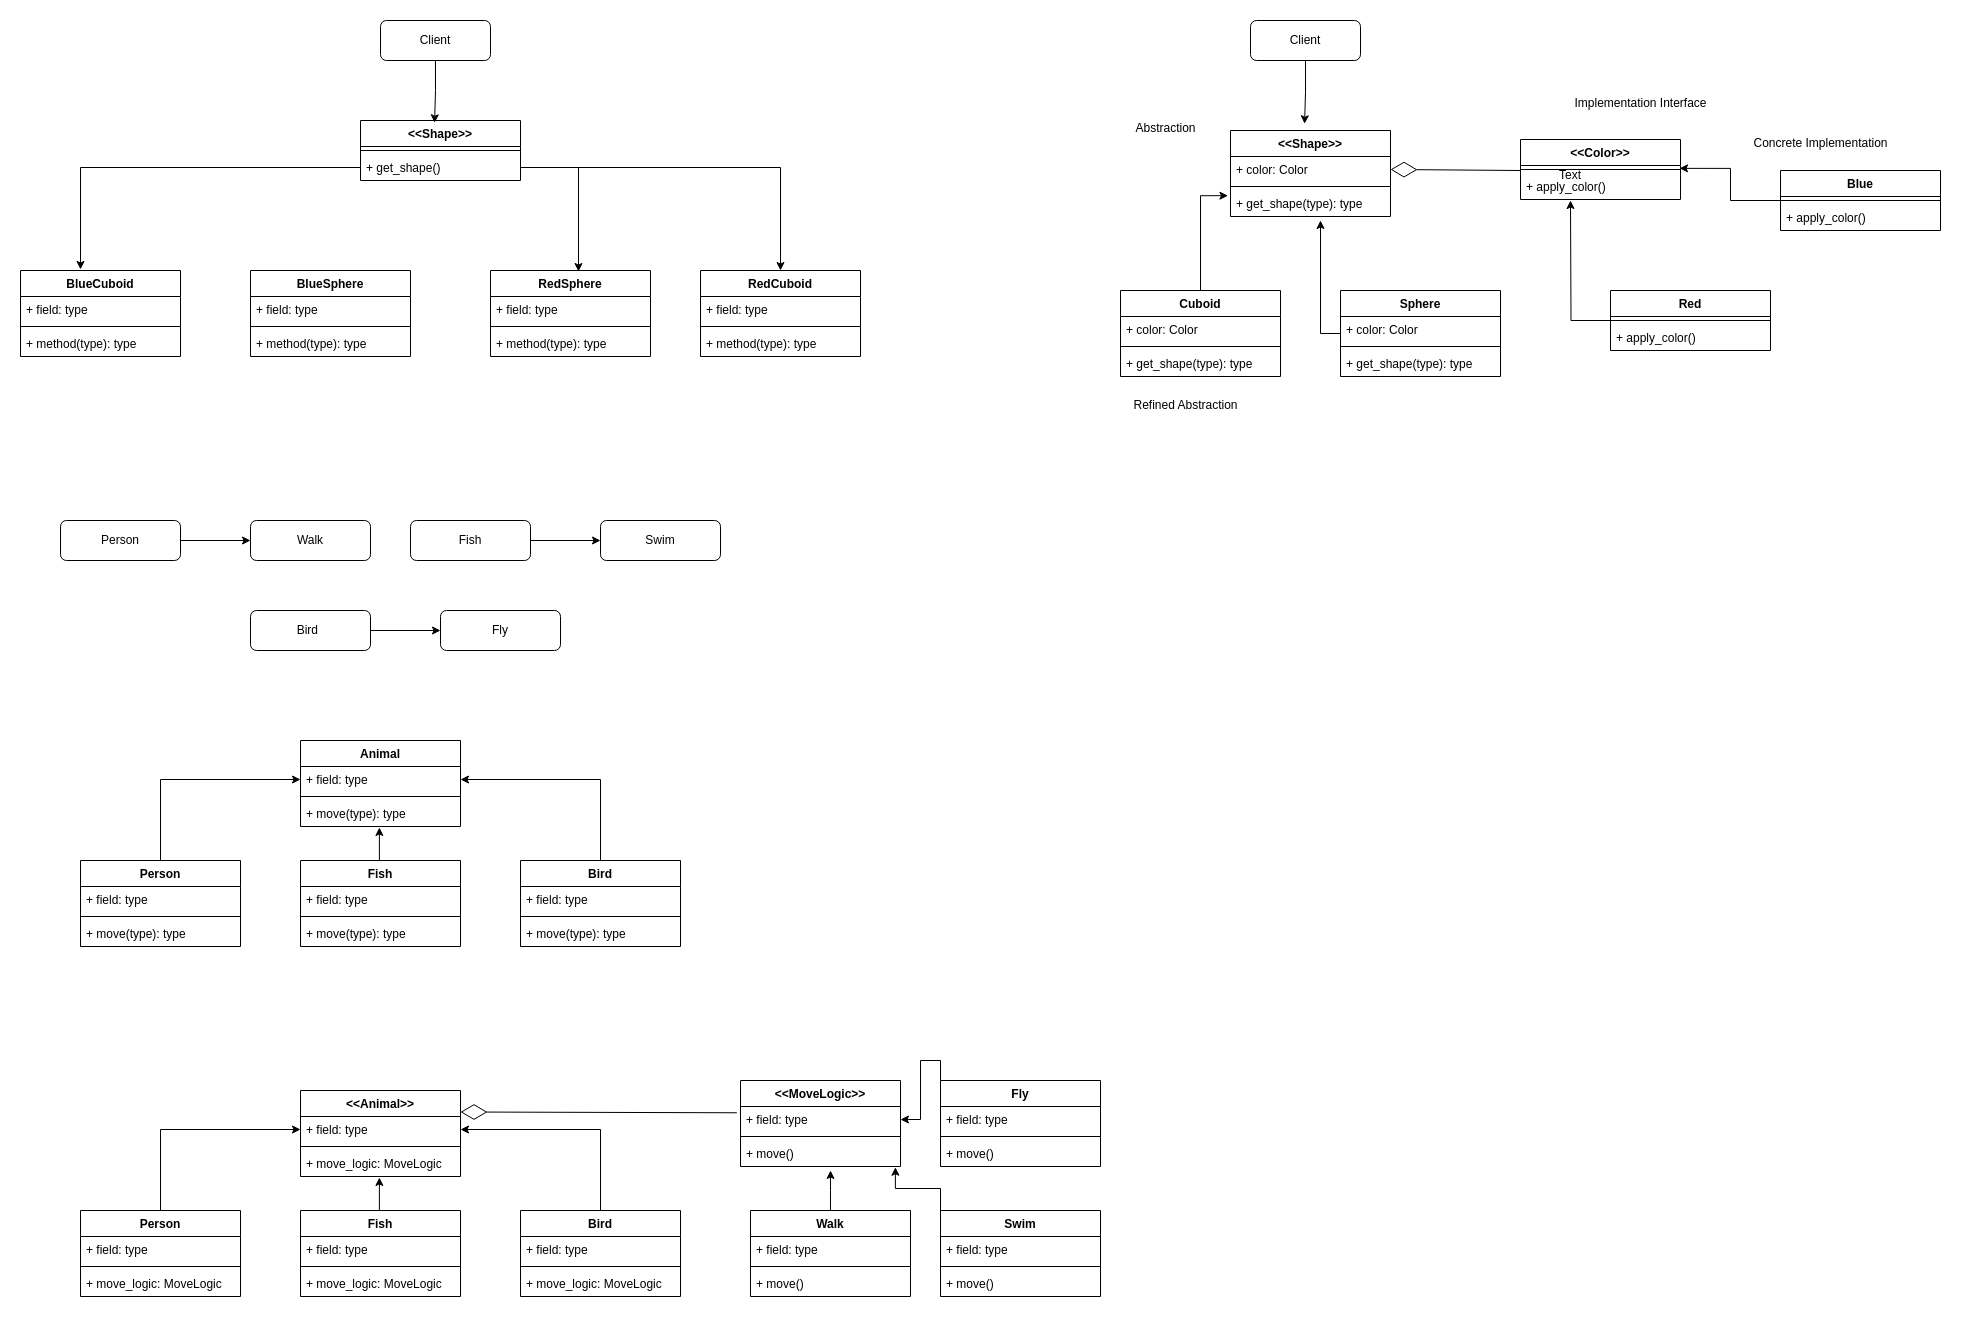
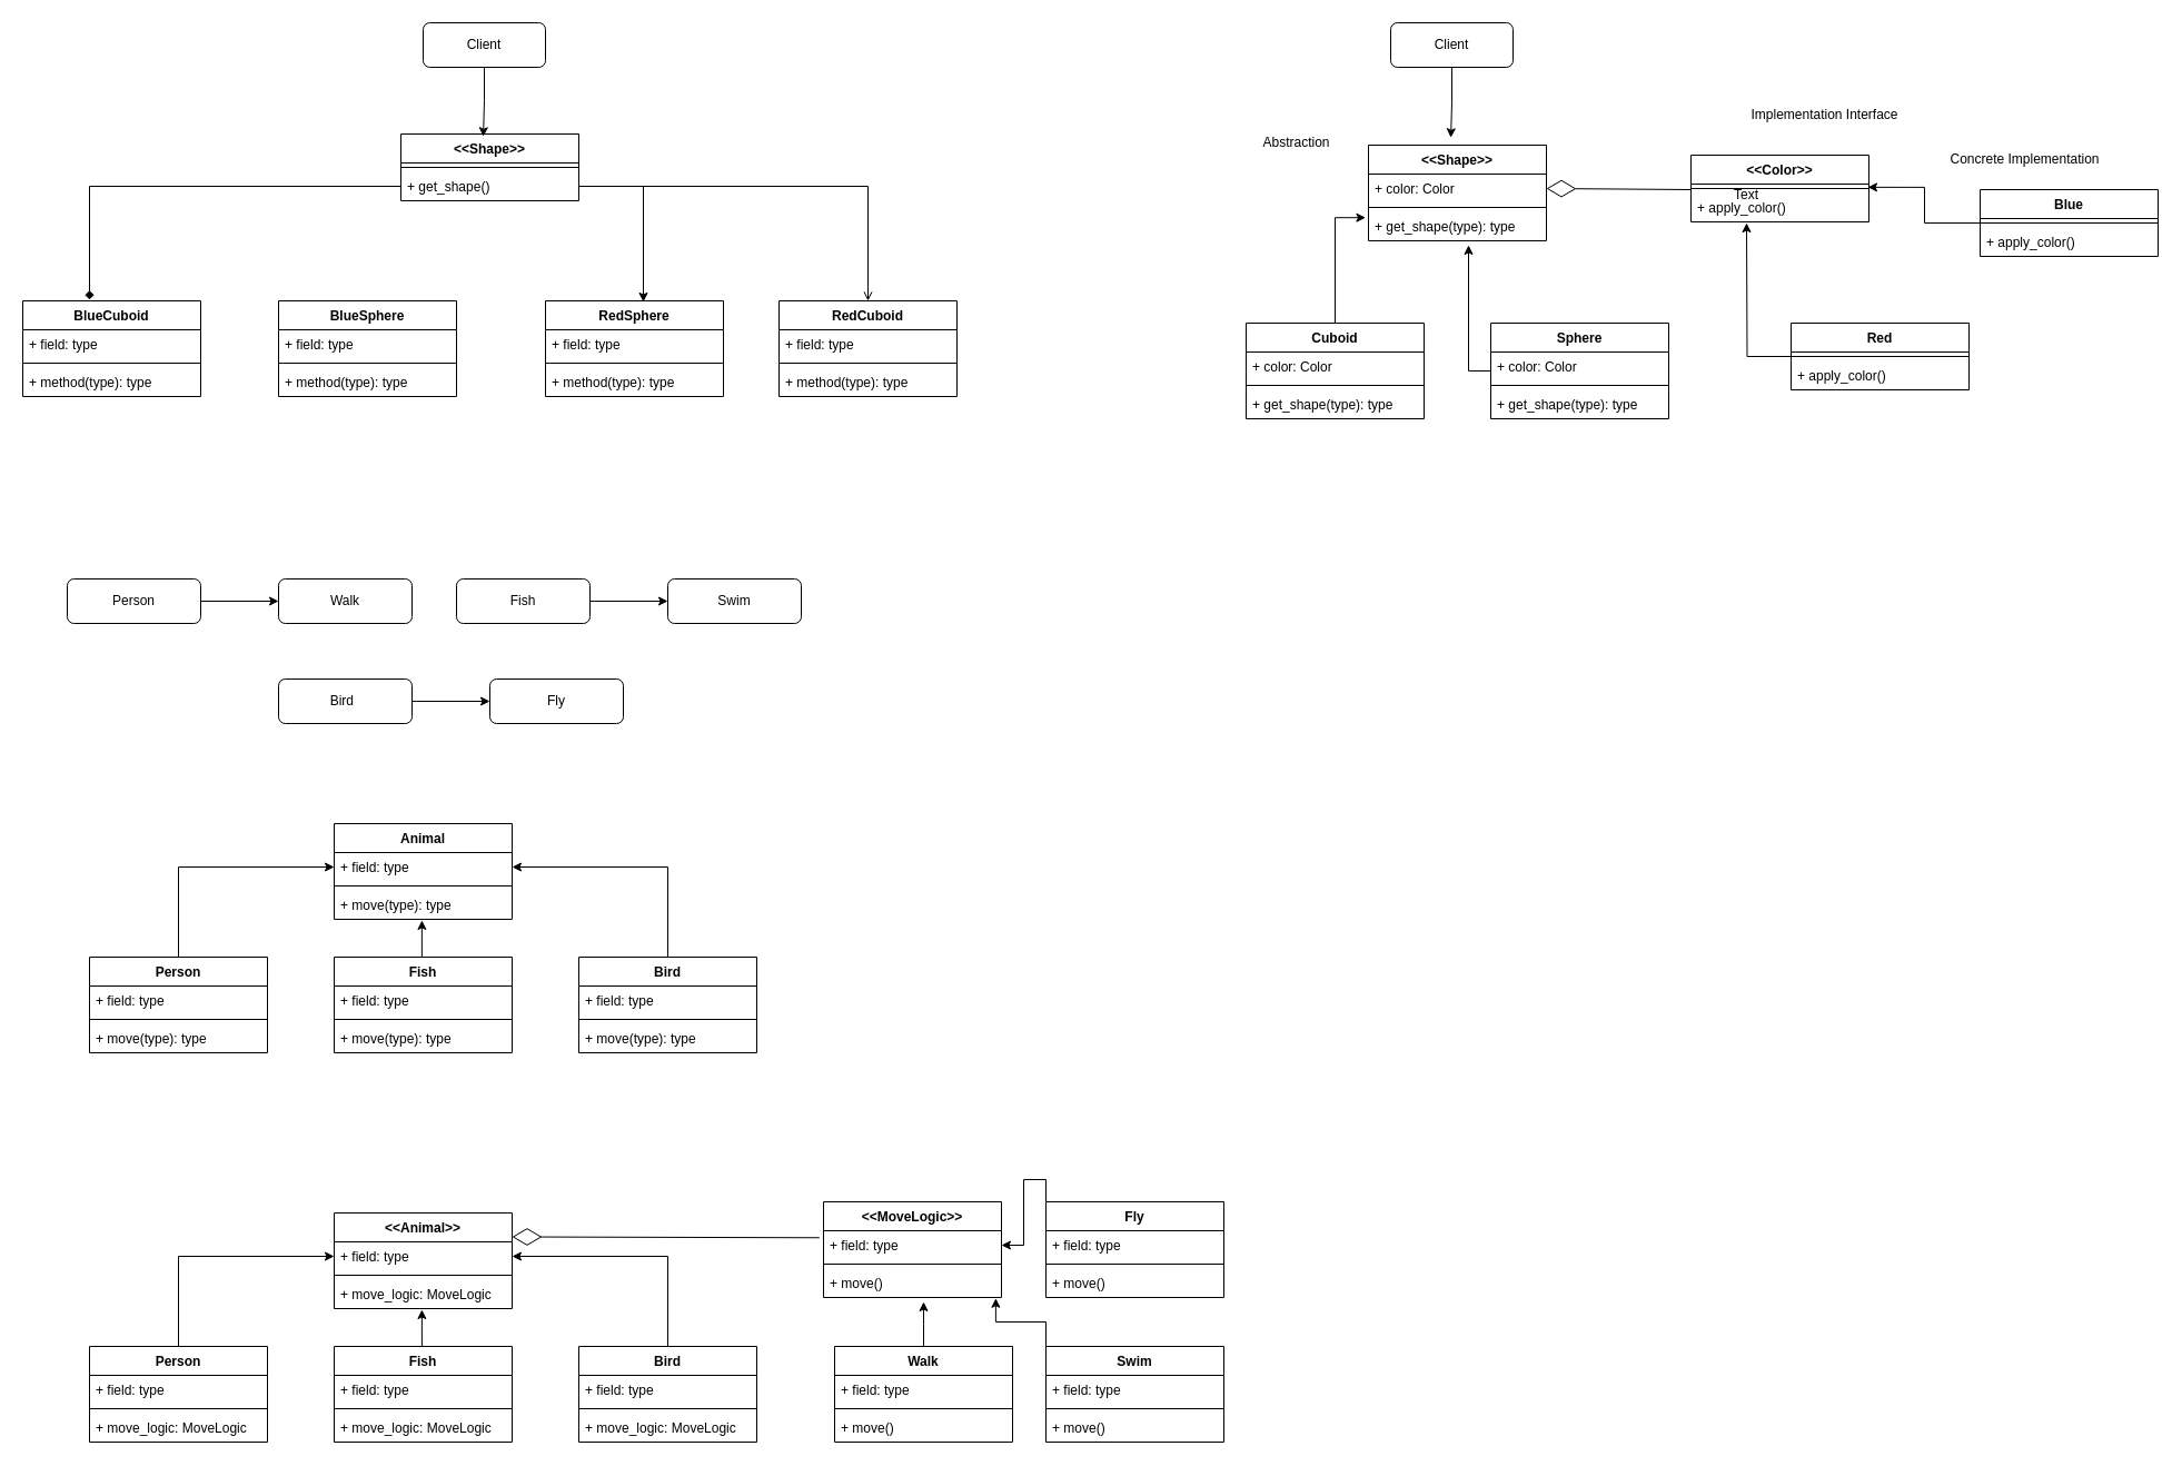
- <mxCell id="23" style="edgeStyle=orthogonalEdgeStyle;rounded=0;orthogonalLoop=1;jettySize=auto;html=1;entryX=0.375;entryY=-0.012;entryDx=0;entryDy=0;entryPerimeter=0;" edge="1" parent="1" source="5" target="7"><mxGeometry relative="1" as="geometry" /></mxCell>
+ <mxCell id="23" style="edgeStyle=orthogonalEdgeStyle;rounded=0;orthogonalLoop=1;jettySize=auto;html=1;entryX=0.375;entryY=-0.012;entryDx=0;entryDy=0;entryPerimeter=0;endArrow=diamond;" edge="1" parent="1" source="5" target="7"><mxGeometry relative="1" as="geometry" /></mxCell>
- <mxCell id="25" style="edgeStyle=orthogonalEdgeStyle;rounded=0;orthogonalLoop=1;jettySize=auto;html=1;" edge="1" parent="1" source="5" target="19"><mxGeometry relative="1" as="geometry" /></mxCell>
+ <mxCell id="25" style="edgeStyle=orthogonalEdgeStyle;rounded=0;orthogonalLoop=1;jettySize=auto;html=1;endArrow=open;" edge="1" parent="1" source="5" target="19"><mxGeometry relative="1" as="geometry" /></mxCell>
- <mxCell id="58" value="Refined Abstraction" style="text;html=1;align=center;verticalAlign=middle;resizable=0;points=[];autosize=1;strokeColor=none;fillColor=none;" vertex="1" parent="1"><mxGeometry x="1120" y="390" width="130" height="30" as="geometry" /></mxCell>
